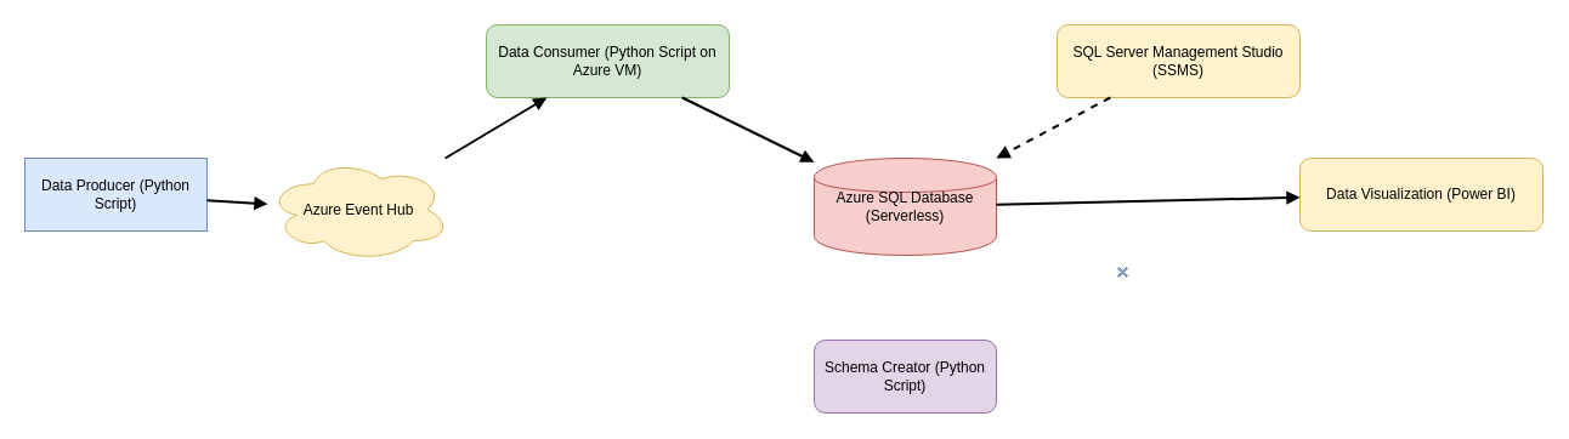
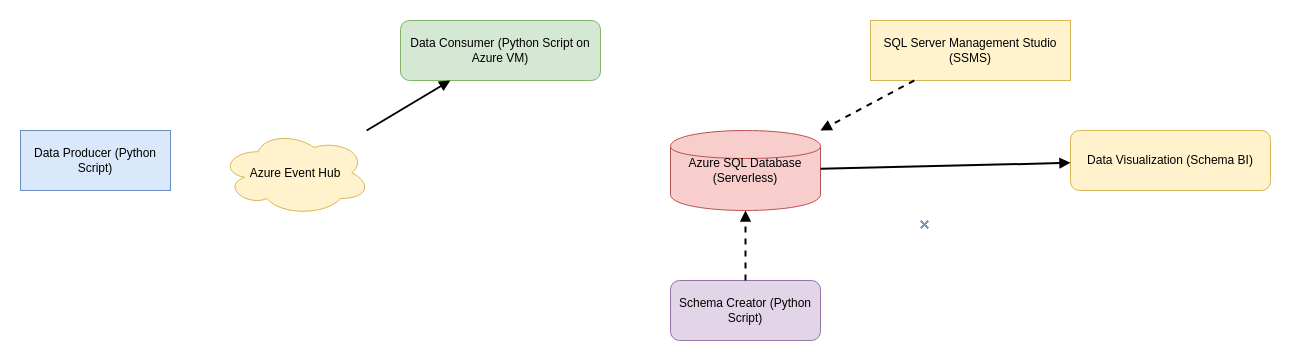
- <mxCell id="7" value="SQL Server Management Studio (SSMS)" style="rounded=1;whiteSpace=wrap;html=1;fillColor=#fff2cc;strokeColor=#d6b656;" parent="1" vertex="1"><mxGeometry x="870" y="20" width="200" height="60" as="geometry" /></mxCell>
+ <mxCell id="7" value="SQL Server Management Studio (SSMS)" style="whiteSpace=wrap;html=1;fillColor=#fff2cc;strokeColor=#d6b656;rounded=0;" parent="1" vertex="1"><mxGeometry x="870" y="20" width="200" height="60" as="geometry" /></mxCell>
- <mxCell id="11" style="endArrow=block;html=1;strokeWidth=2;" parent="1" source="4" target="5" edge="1"><mxGeometry relative="1" as="geometry" /></mxCell>
- <mxCell id="8" value="Data Visualization (Power BI)" style="rounded=1;whiteSpace=wrap;html=1;fillColor=#fff2cc;strokeColor=#d6b656;" parent="1" vertex="1"><mxGeometry x="1070" y="130" width="200" height="60" as="geometry" /></mxCell>
+ <mxCell id="8" value="Data Visualization (Schema BI)" style="rounded=1;whiteSpace=wrap;html=1;fillColor=#fff2cc;strokeColor=#d6b656;" parent="1" vertex="1"><mxGeometry x="1070" y="130" width="200" height="60" as="geometry" /></mxCell>
- <mxCell id="9" style="endArrow=block;html=1;strokeWidth=2;" parent="1" source="2" target="3" edge="1"><mxGeometry relative="1" as="geometry" /></mxCell>
+ <mxCell id="12" style="endArrow=block;html=1;dashed=1;strokeWidth=2;" parent="1" source="6" target="5" edge="1"><mxGeometry relative="1" as="geometry" /></mxCell>
